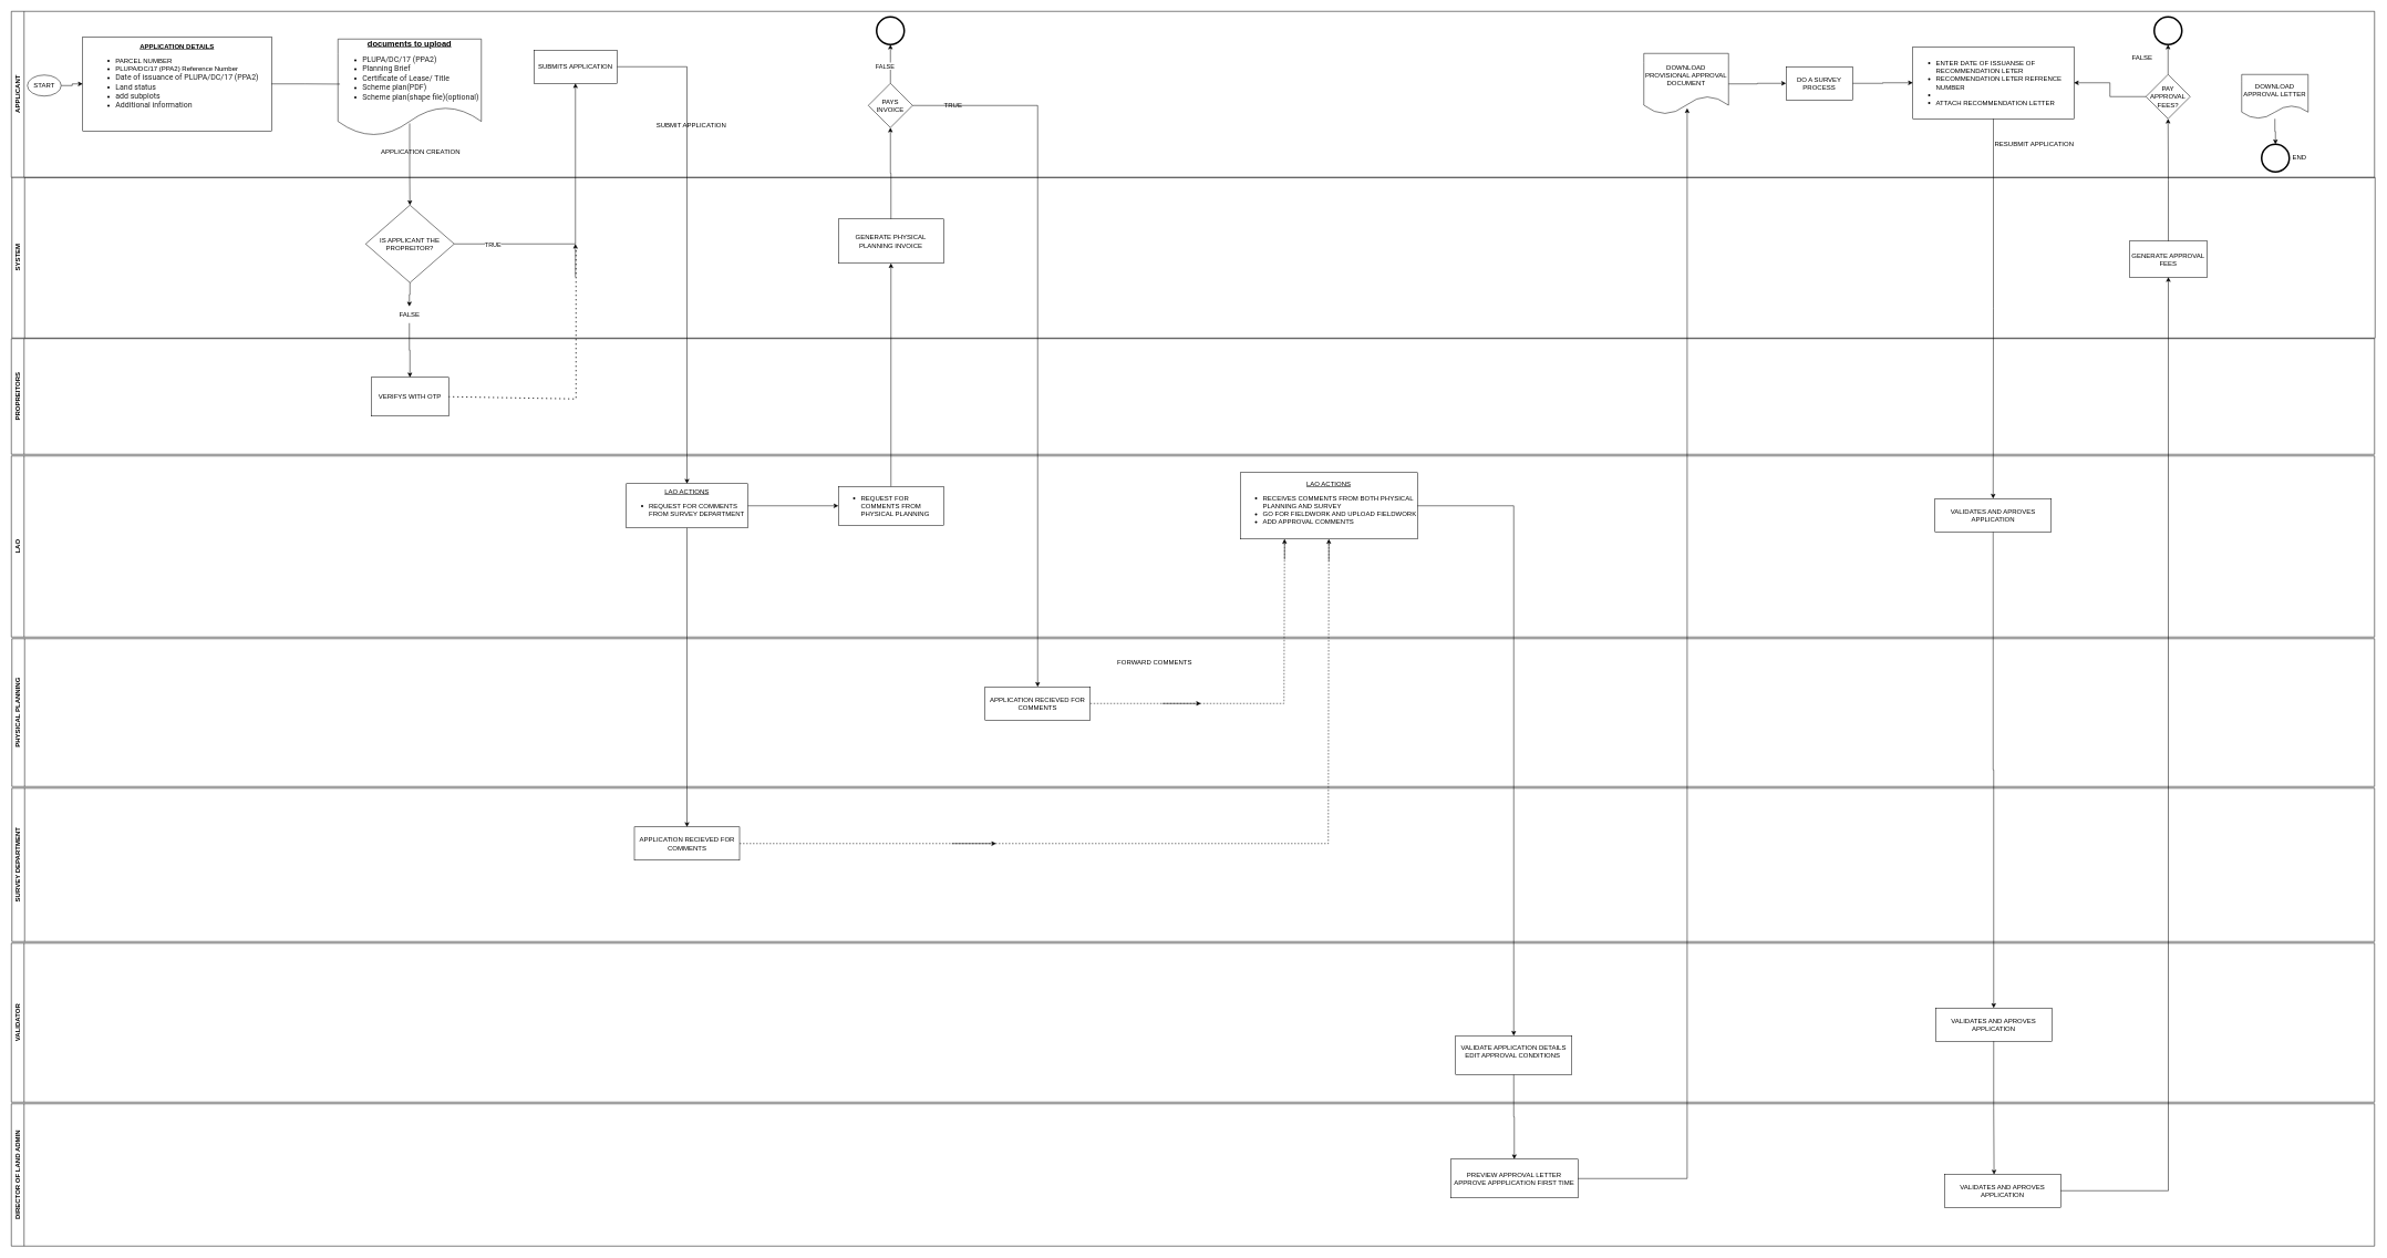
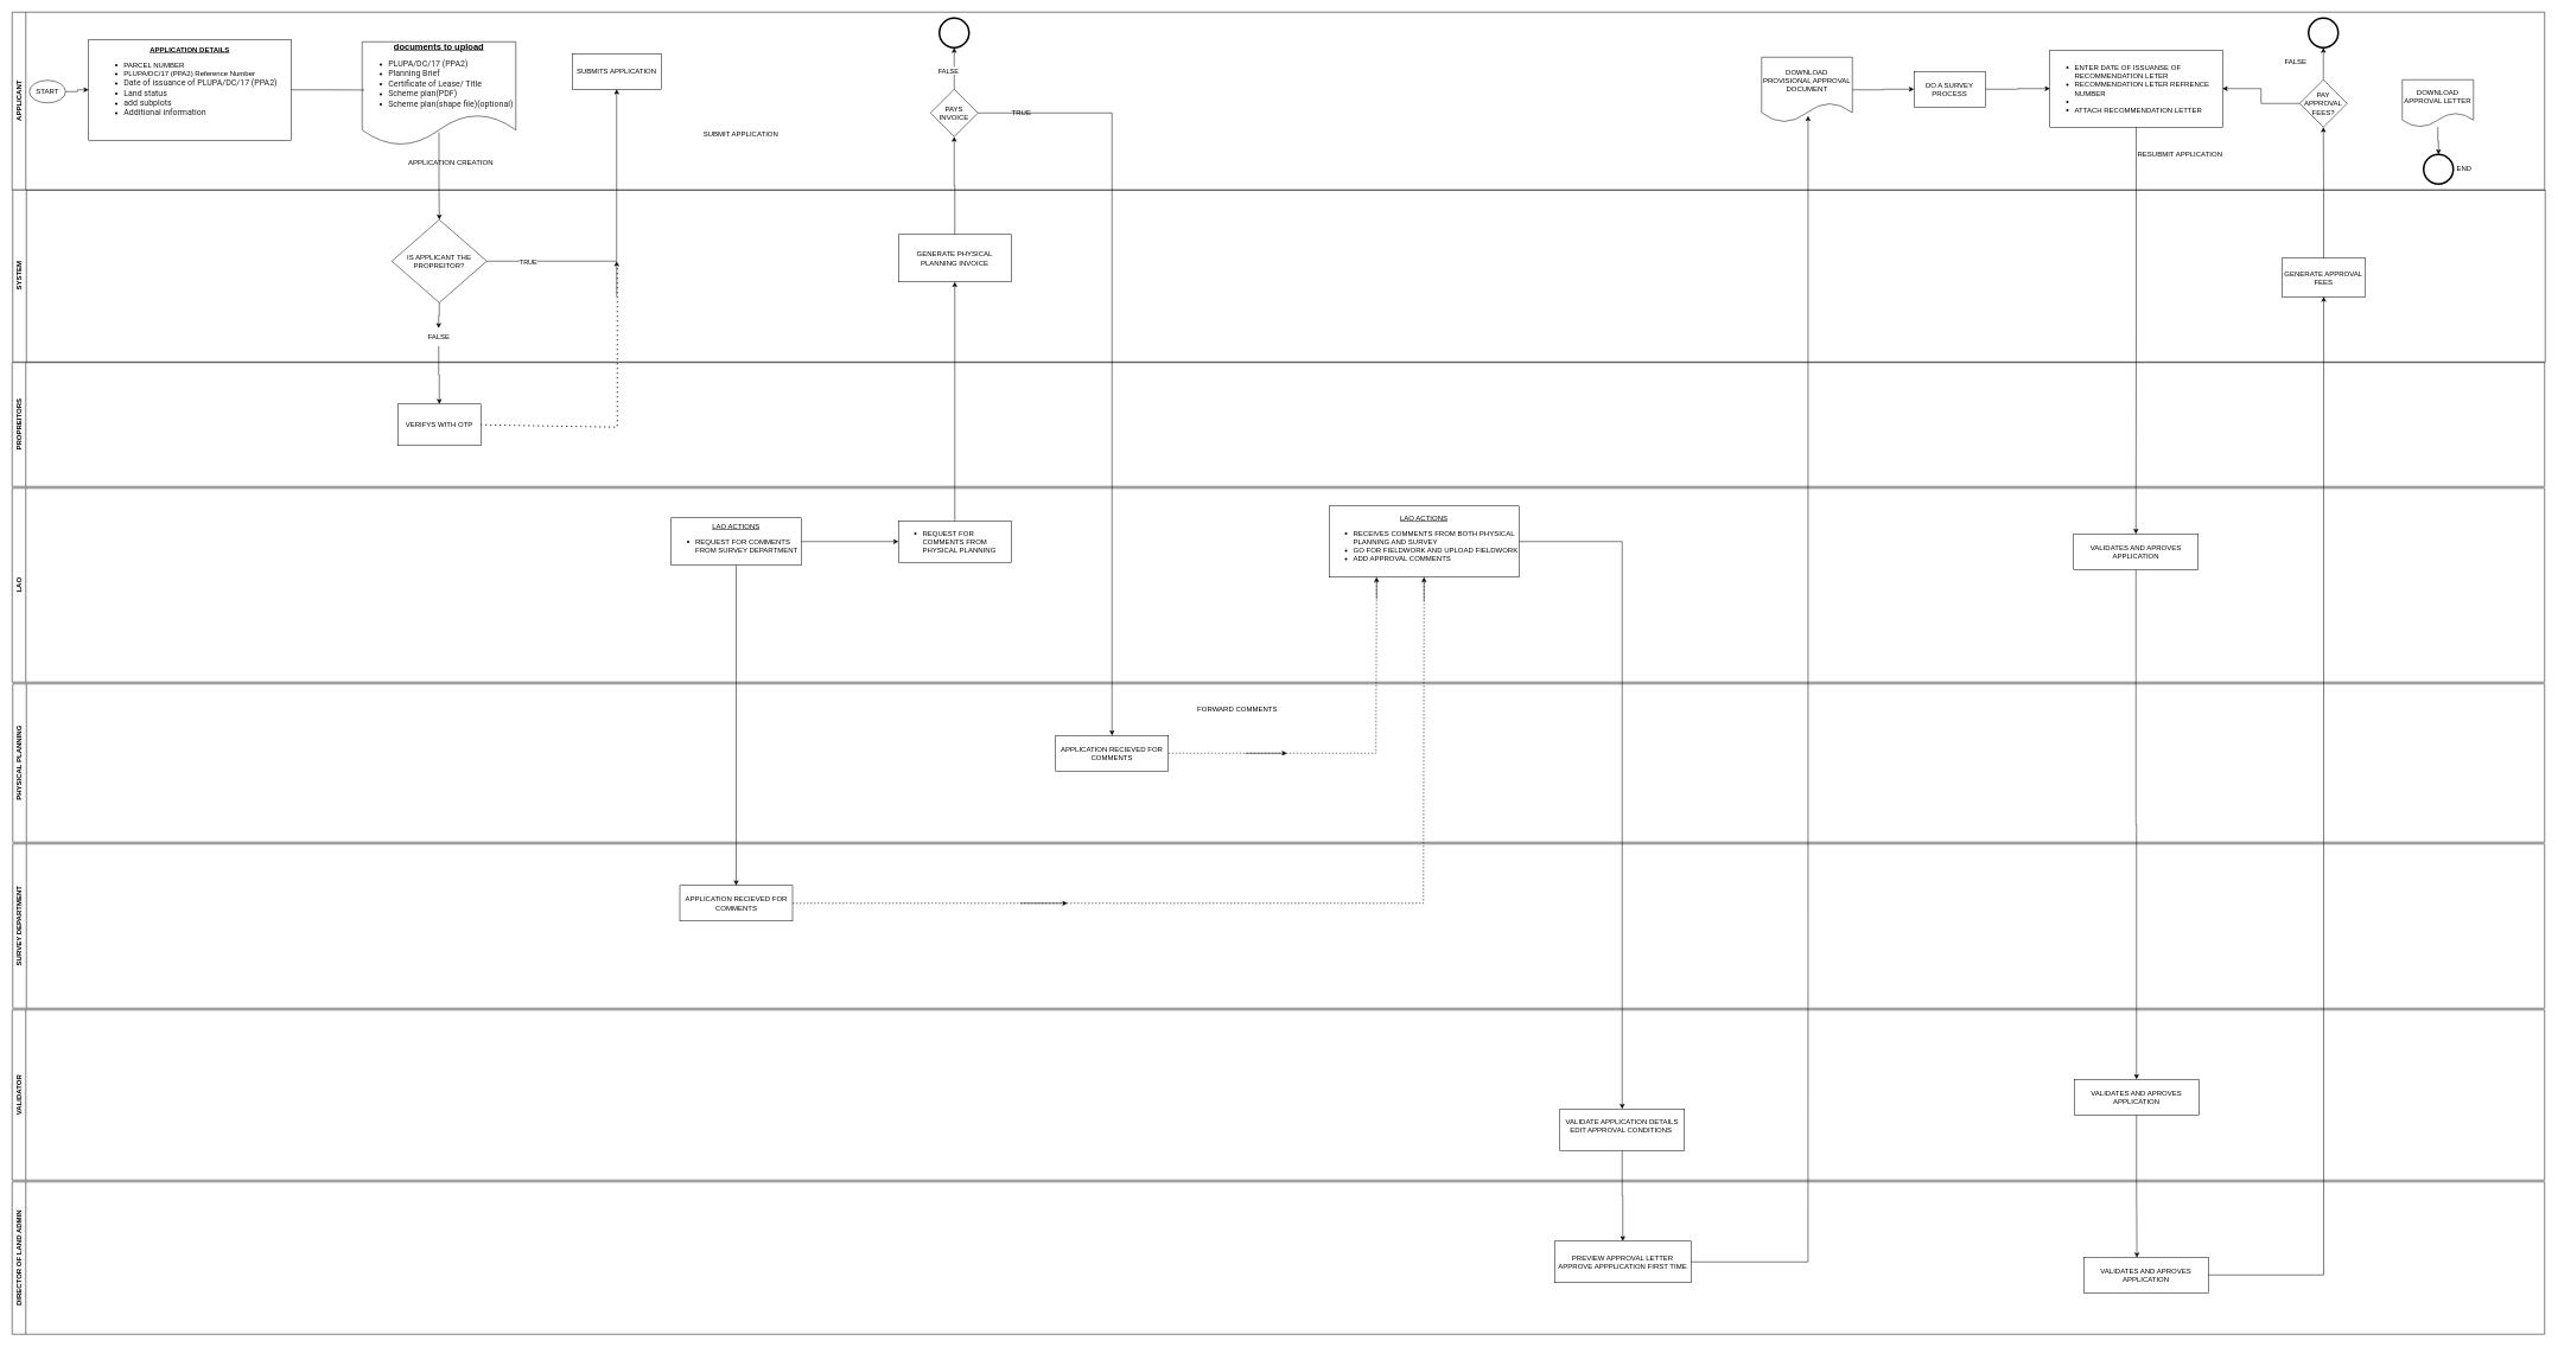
- <mxCell id="37" style="edgeStyle=orthogonalEdgeStyle;rounded=0;orthogonalLoop=1;jettySize=auto;html=1;entryX=0.5;entryY=0;entryDx=0;entryDy=0;" edge="1" parent="1" source="38" target="32"><mxGeometry relative="1" as="geometry"><mxPoint x="1459" y="980" as="targetPoint" /></mxGeometry></mxCell>
